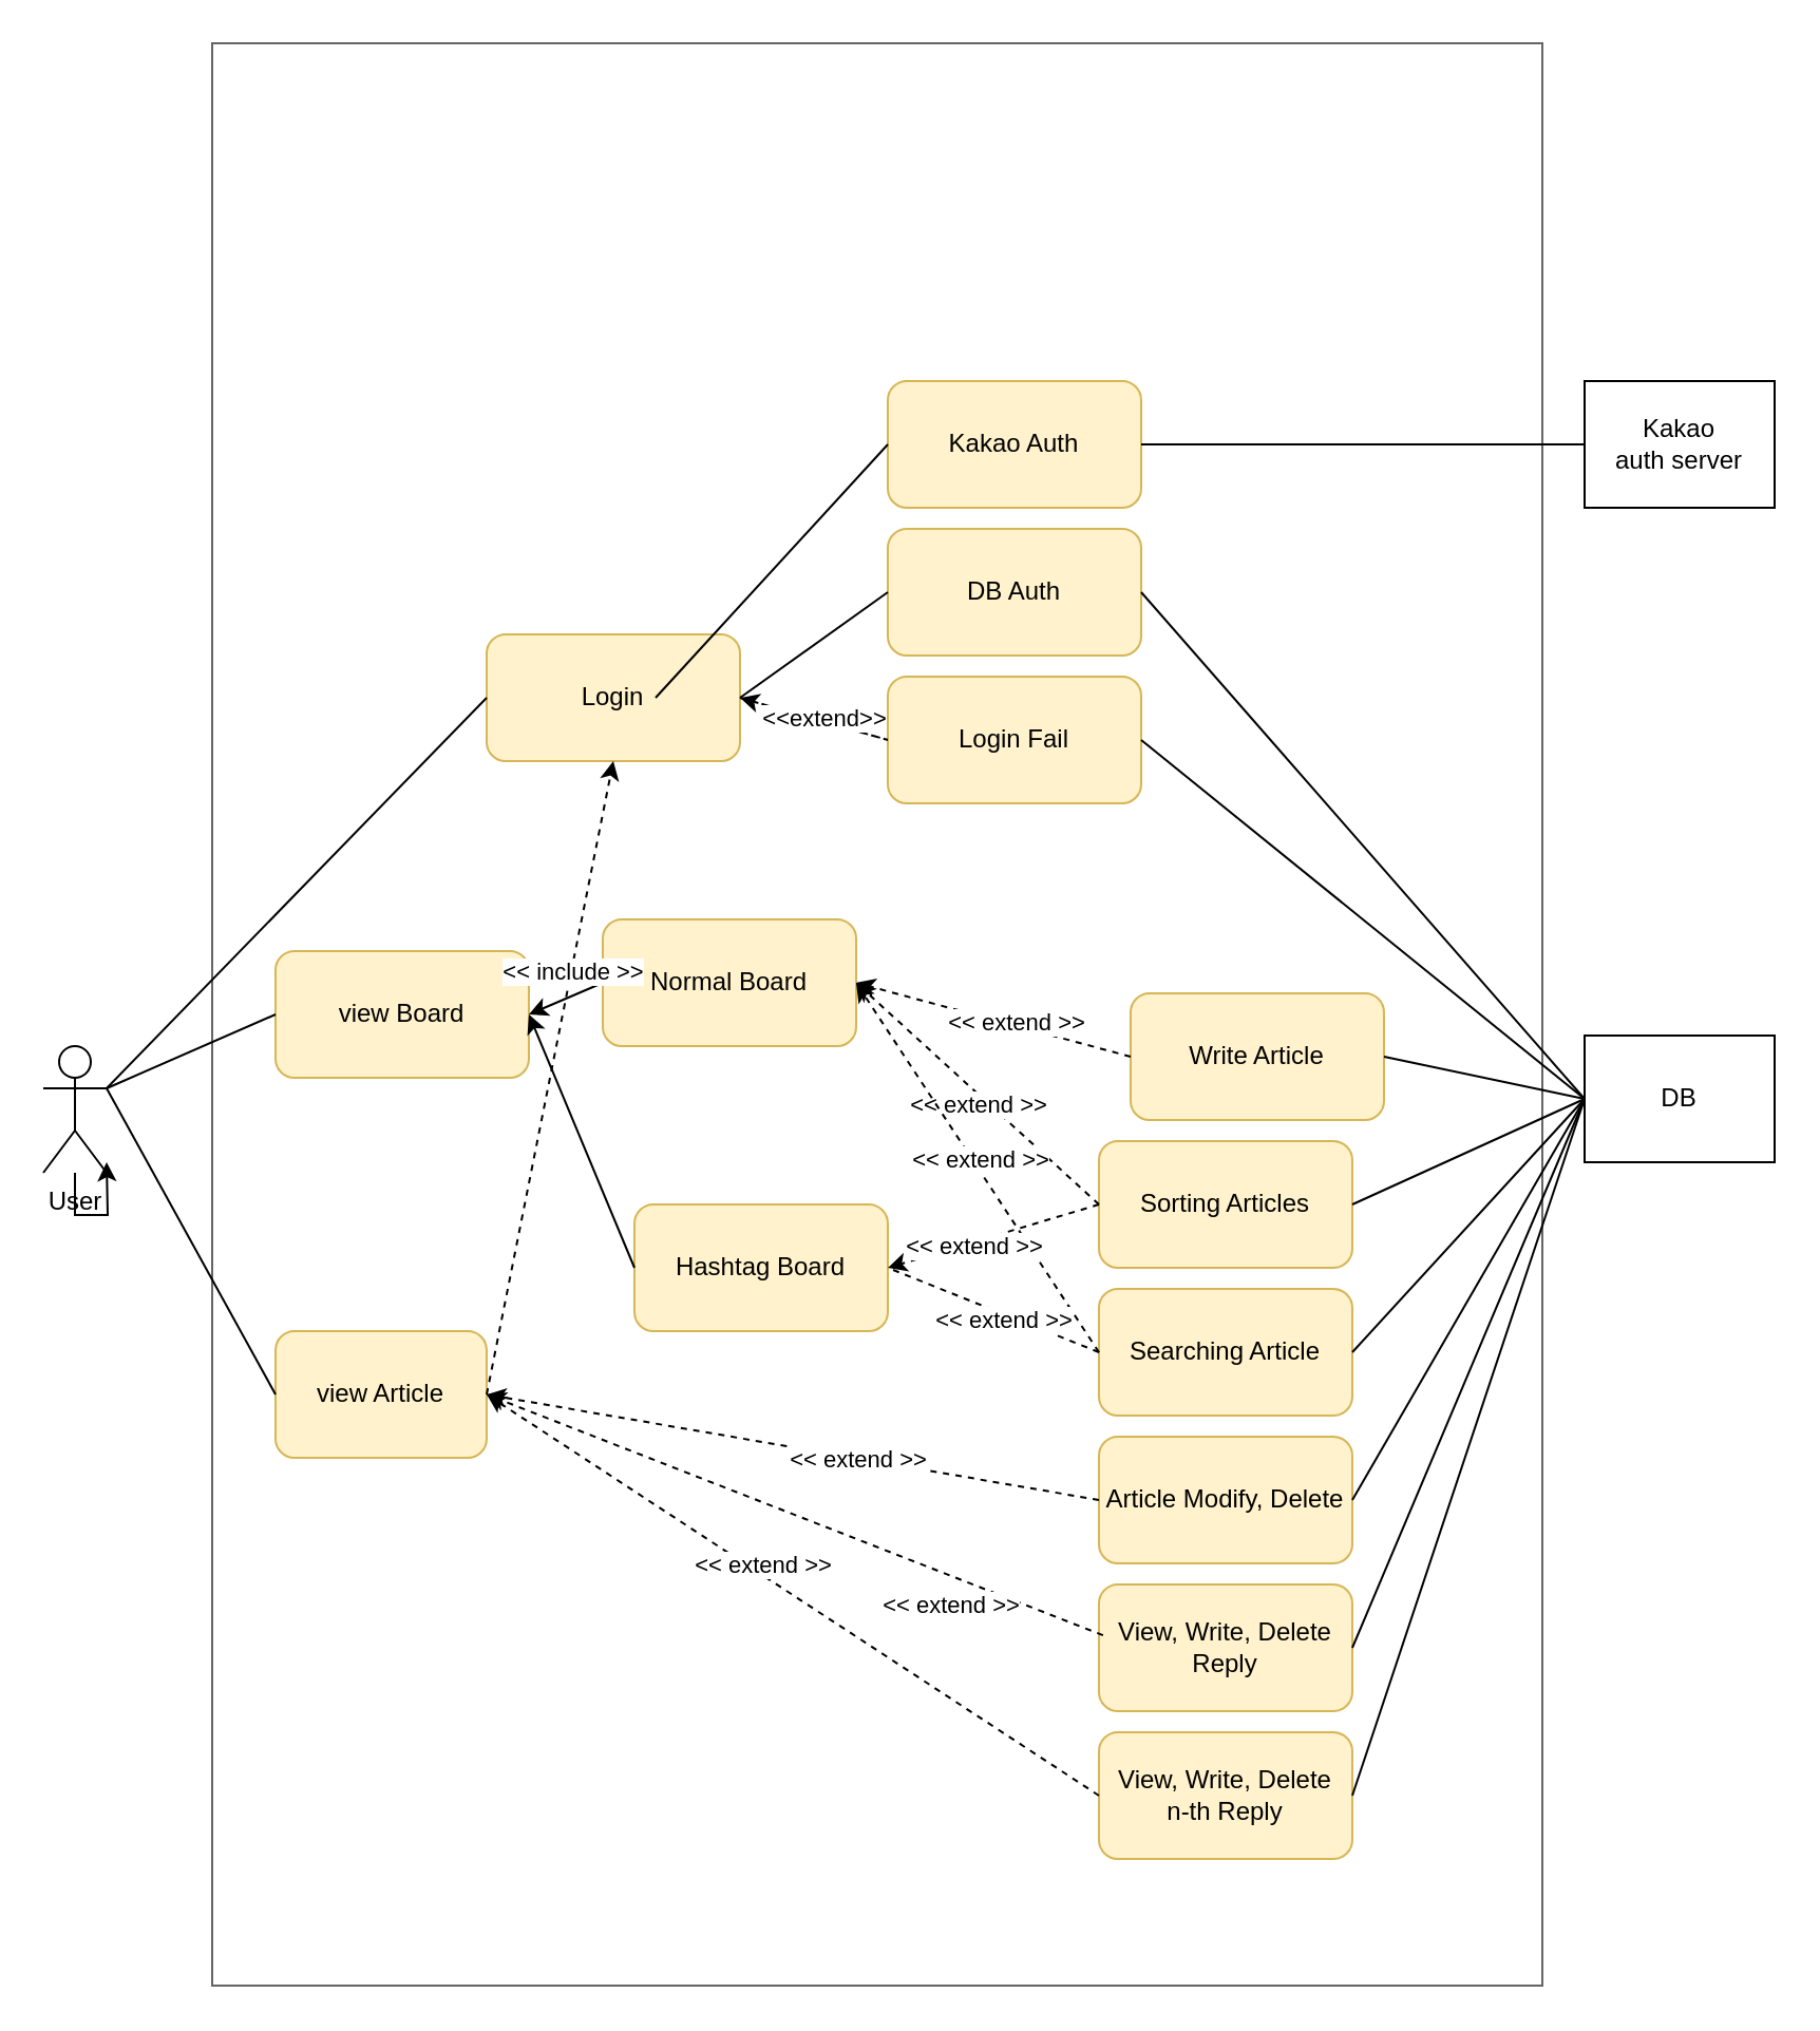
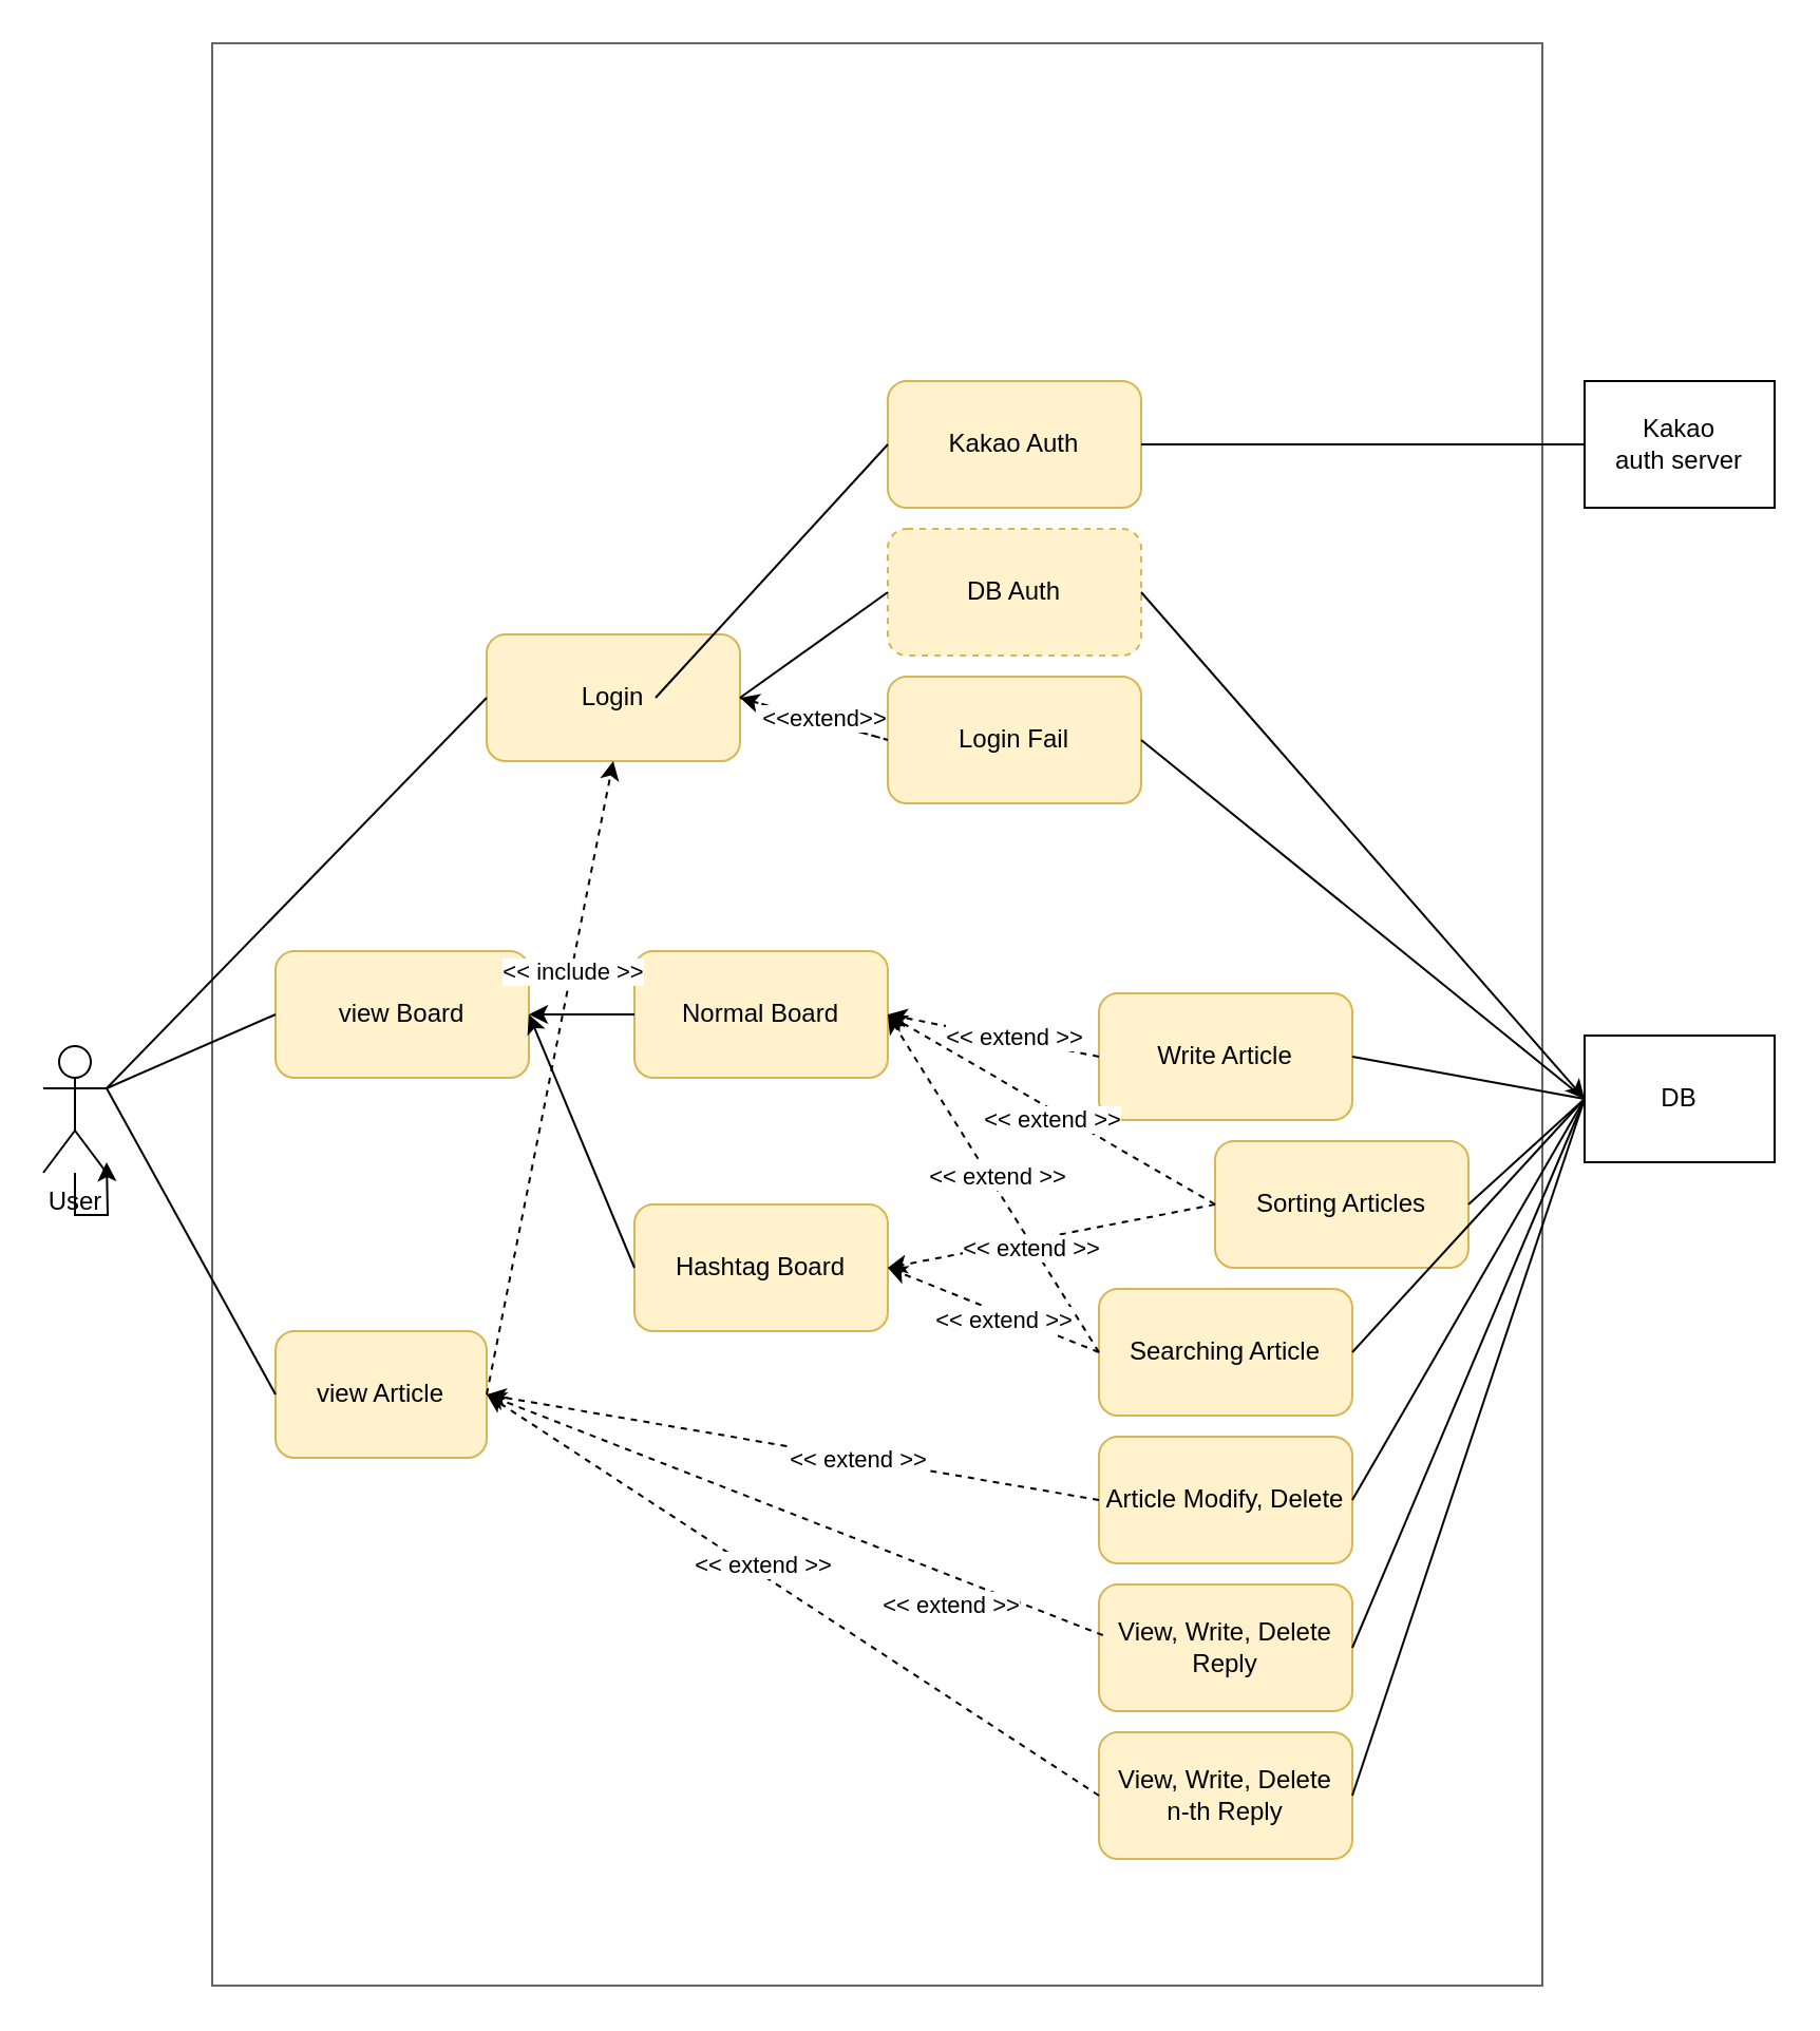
- <mxCell id="8" value="DB Auth" style="rounded=1;whiteSpace=wrap;html=1;fillColor=#fff2cc;strokeColor=#d6b656;" vertex="1" parent="1"><mxGeometry x="420" y="250" width="120" height="60" as="geometry" /></mxCell>
+ <mxCell id="8" value="DB Auth" style="rounded=1;whiteSpace=wrap;html=1;fillColor=#fff2cc;strokeColor=#d6b656;dashed=1;" vertex="1" parent="1"><mxGeometry x="420" y="250" width="120" height="60" as="geometry" /></mxCell>
- <mxCell id="10" value="Normal Board" style="rounded=1;whiteSpace=wrap;html=1;fillColor=#fff2cc;strokeColor=#d6b656;" vertex="1" parent="1"><mxGeometry x="285" y="435" width="120" height="60" as="geometry" /></mxCell>
+ <mxCell id="10" value="Normal Board" style="rounded=1;whiteSpace=wrap;html=1;fillColor=#fff2cc;strokeColor=#d6b656;" vertex="1" parent="1"><mxGeometry x="300" y="450" width="120" height="60" as="geometry" /></mxCell>
- <mxCell id="12" value="Write Article" style="rounded=1;whiteSpace=wrap;html=1;fillColor=#fff2cc;strokeColor=#d6b656;" vertex="1" parent="1"><mxGeometry x="535" y="470" width="120" height="60" as="geometry" /></mxCell>
+ <mxCell id="12" value="Write Article" style="rounded=1;whiteSpace=wrap;html=1;fillColor=#fff2cc;strokeColor=#d6b656;" vertex="1" parent="1"><mxGeometry x="520" y="470" width="120" height="60" as="geometry" /></mxCell>
- <mxCell id="24" value="" style="endArrow=none;html=1;rounded=0;exitX=1;exitY=0.5;exitDx=0;exitDy=0;entryX=0;entryY=0.5;entryDx=0;entryDy=0;" edge="1" parent="1" source="8" target="18"><mxGeometry width="50" height="50" relative="1" as="geometry"><mxPoint x="340" y="520" as="sourcePoint" /><mxPoint x="390" y="470" as="targetPoint" /></mxGeometry></mxCell>
+ <mxCell id="24" value="" style="endArrow=classic;html=1;rounded=0;exitX=1;exitY=0.5;exitDx=0;exitDy=0;entryX=0;entryY=0.5;entryDx=0;entryDy=0;" edge="1" parent="1" source="8" target="18"><mxGeometry width="50" height="50" relative="1" as="geometry"><mxPoint x="340" y="520" as="sourcePoint" /><mxPoint x="390" y="470" as="targetPoint" /></mxGeometry></mxCell>
- <mxCell id="13" value="Sorting Articles" style="rounded=1;whiteSpace=wrap;html=1;fillColor=#fff2cc;strokeColor=#d6b656;" vertex="1" parent="1"><mxGeometry x="520" y="540" width="120" height="60" as="geometry" /></mxCell>
+ <mxCell id="13" value="Sorting Articles" style="rounded=1;whiteSpace=wrap;html=1;fillColor=#fff2cc;strokeColor=#d6b656;" vertex="1" parent="1"><mxGeometry x="575" y="540" width="120" height="60" as="geometry" /></mxCell>
- <mxCell id="55" value="" style="endArrow=none;html=1;rounded=0;exitX=0;exitY=0.5;exitDx=0;exitDy=0;dashed=1;entryX=1;entryY=0.5;entryDx=0;entryDy=0;" edge="1" parent="1" source="14" target="11"><mxGeometry relative="1" as="geometry"><mxPoint x="570" y="760" as="sourcePoint" /><mxPoint x="300" y="710" as="targetPoint" /></mxGeometry></mxCell>
+ <mxCell id="55" value="" style="endArrow=classic;html=1;rounded=0;exitX=0;exitY=0.5;exitDx=0;exitDy=0;dashed=1;entryX=1;entryY=0.5;entryDx=0;entryDy=0;" edge="1" parent="1" source="14" target="11"><mxGeometry relative="1" as="geometry"><mxPoint x="570" y="760" as="sourcePoint" /><mxPoint x="300" y="710" as="targetPoint" /></mxGeometry></mxCell>
